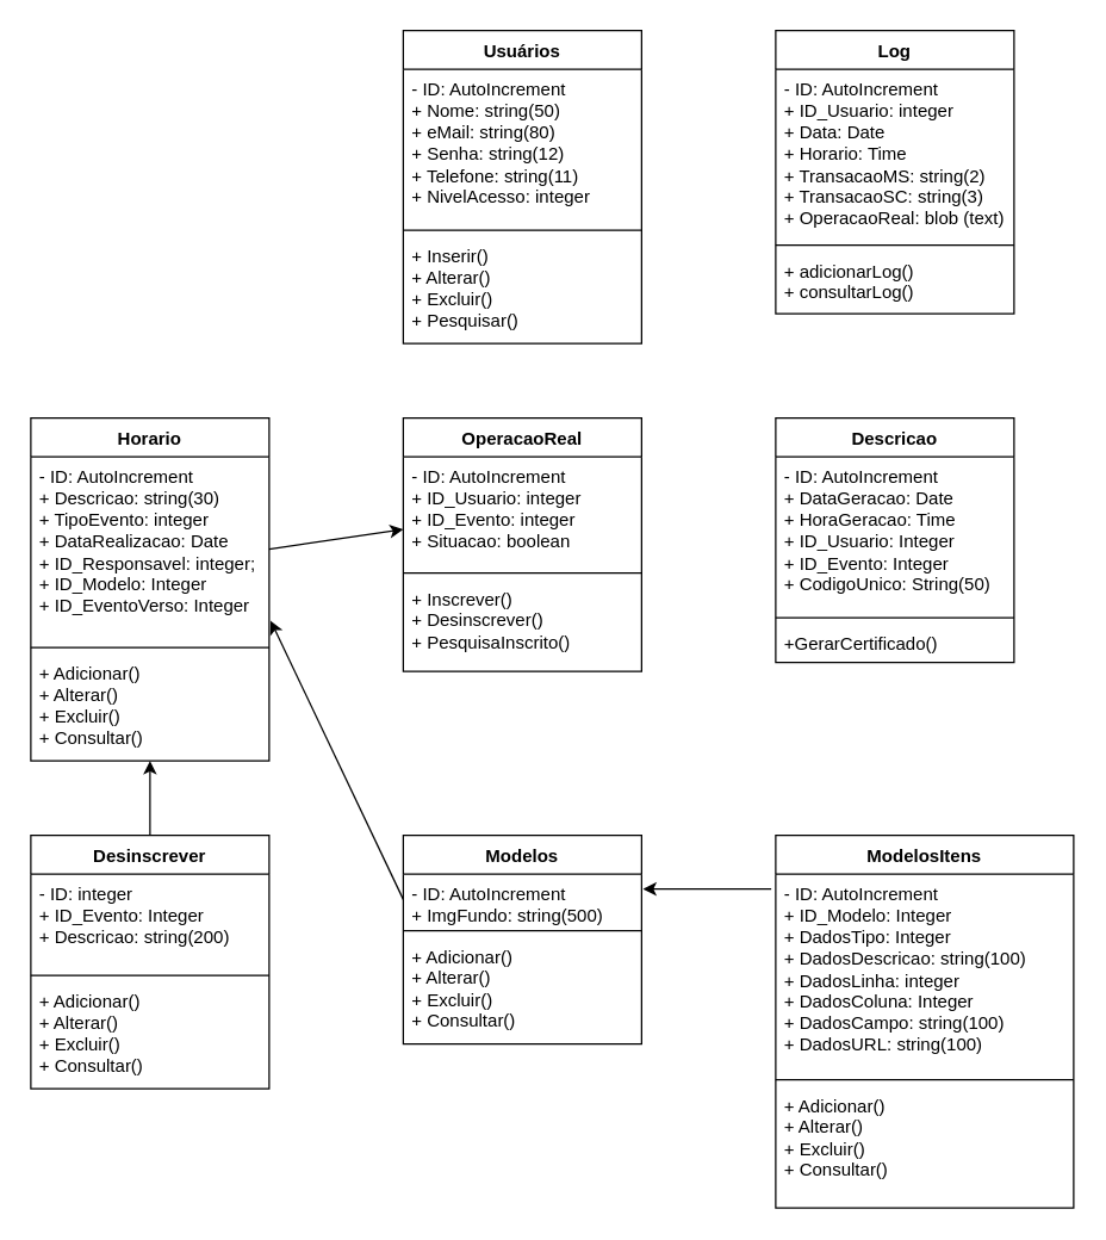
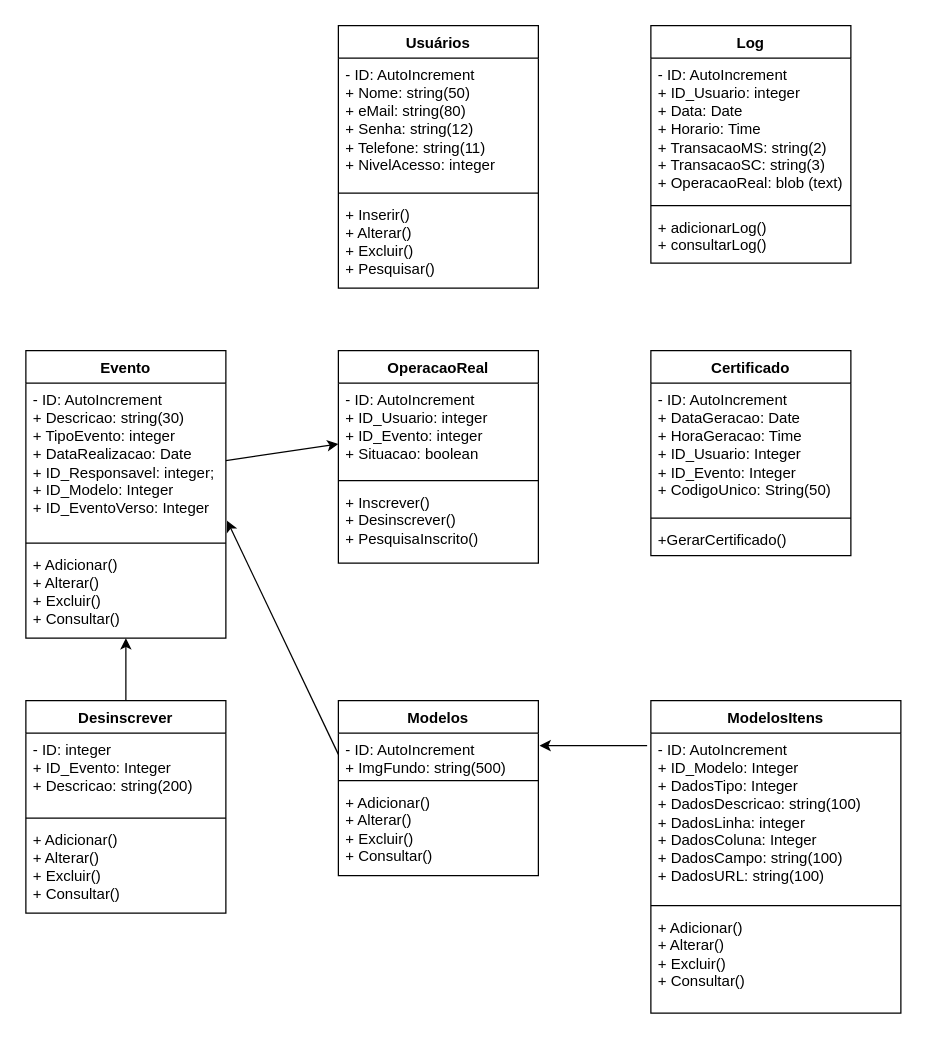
- <mxCell id="10" value="Horario" style="swimlane;fontStyle=1;align=center;verticalAlign=top;childLayout=stackLayout;horizontal=1;startSize=26;horizontalStack=0;resizeParent=1;resizeParentMax=0;resizeLast=0;collapsible=1;marginBottom=0;whiteSpace=wrap;html=1;" vertex="1" parent="1"><mxGeometry x="20" y="280" width="160" height="230" as="geometry" /></mxCell>
+ <mxCell id="10" value="Evento" style="swimlane;fontStyle=1;align=center;verticalAlign=top;childLayout=stackLayout;horizontal=1;startSize=26;horizontalStack=0;resizeParent=1;resizeParentMax=0;resizeLast=0;collapsible=1;marginBottom=0;whiteSpace=wrap;html=1;" vertex="1" parent="1"><mxGeometry x="20" y="280" width="160" height="230" as="geometry" /></mxCell>
- <mxCell id="18" value="Descricao" style="swimlane;fontStyle=1;align=center;verticalAlign=top;childLayout=stackLayout;horizontal=1;startSize=26;horizontalStack=0;resizeParent=1;resizeParentMax=0;resizeLast=0;collapsible=1;marginBottom=0;whiteSpace=wrap;html=1;" vertex="1" parent="1"><mxGeometry x="520" y="280" width="160" height="164" as="geometry" /></mxCell>
+ <mxCell id="18" value="Certificado" style="swimlane;fontStyle=1;align=center;verticalAlign=top;childLayout=stackLayout;horizontal=1;startSize=26;horizontalStack=0;resizeParent=1;resizeParentMax=0;resizeLast=0;collapsible=1;marginBottom=0;whiteSpace=wrap;html=1;" vertex="1" parent="1"><mxGeometry x="520" y="280" width="160" height="164" as="geometry" /></mxCell>
